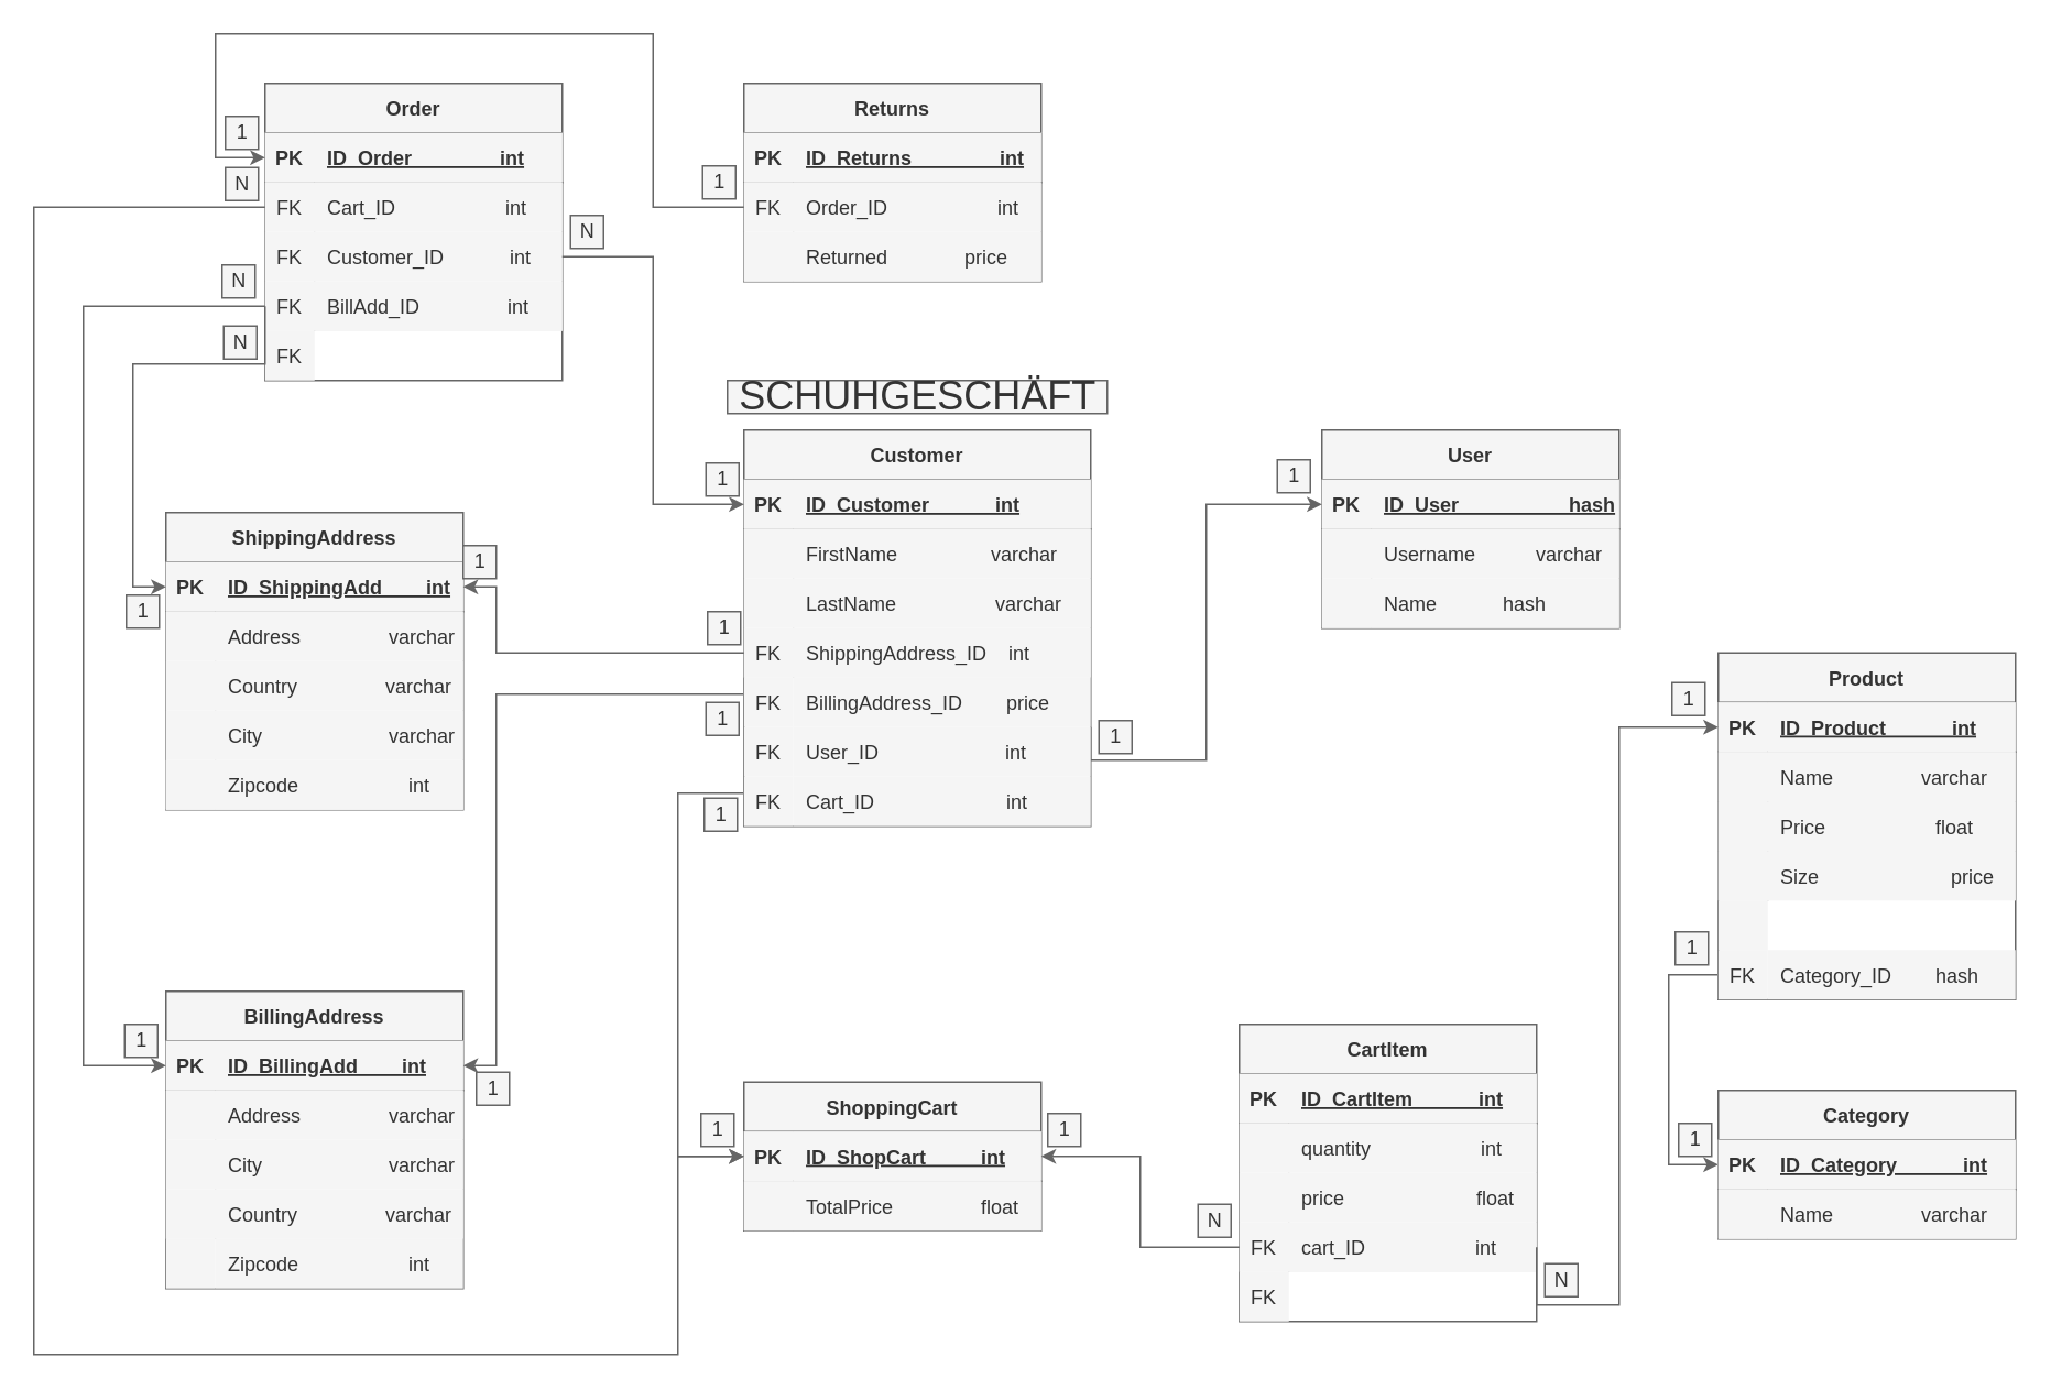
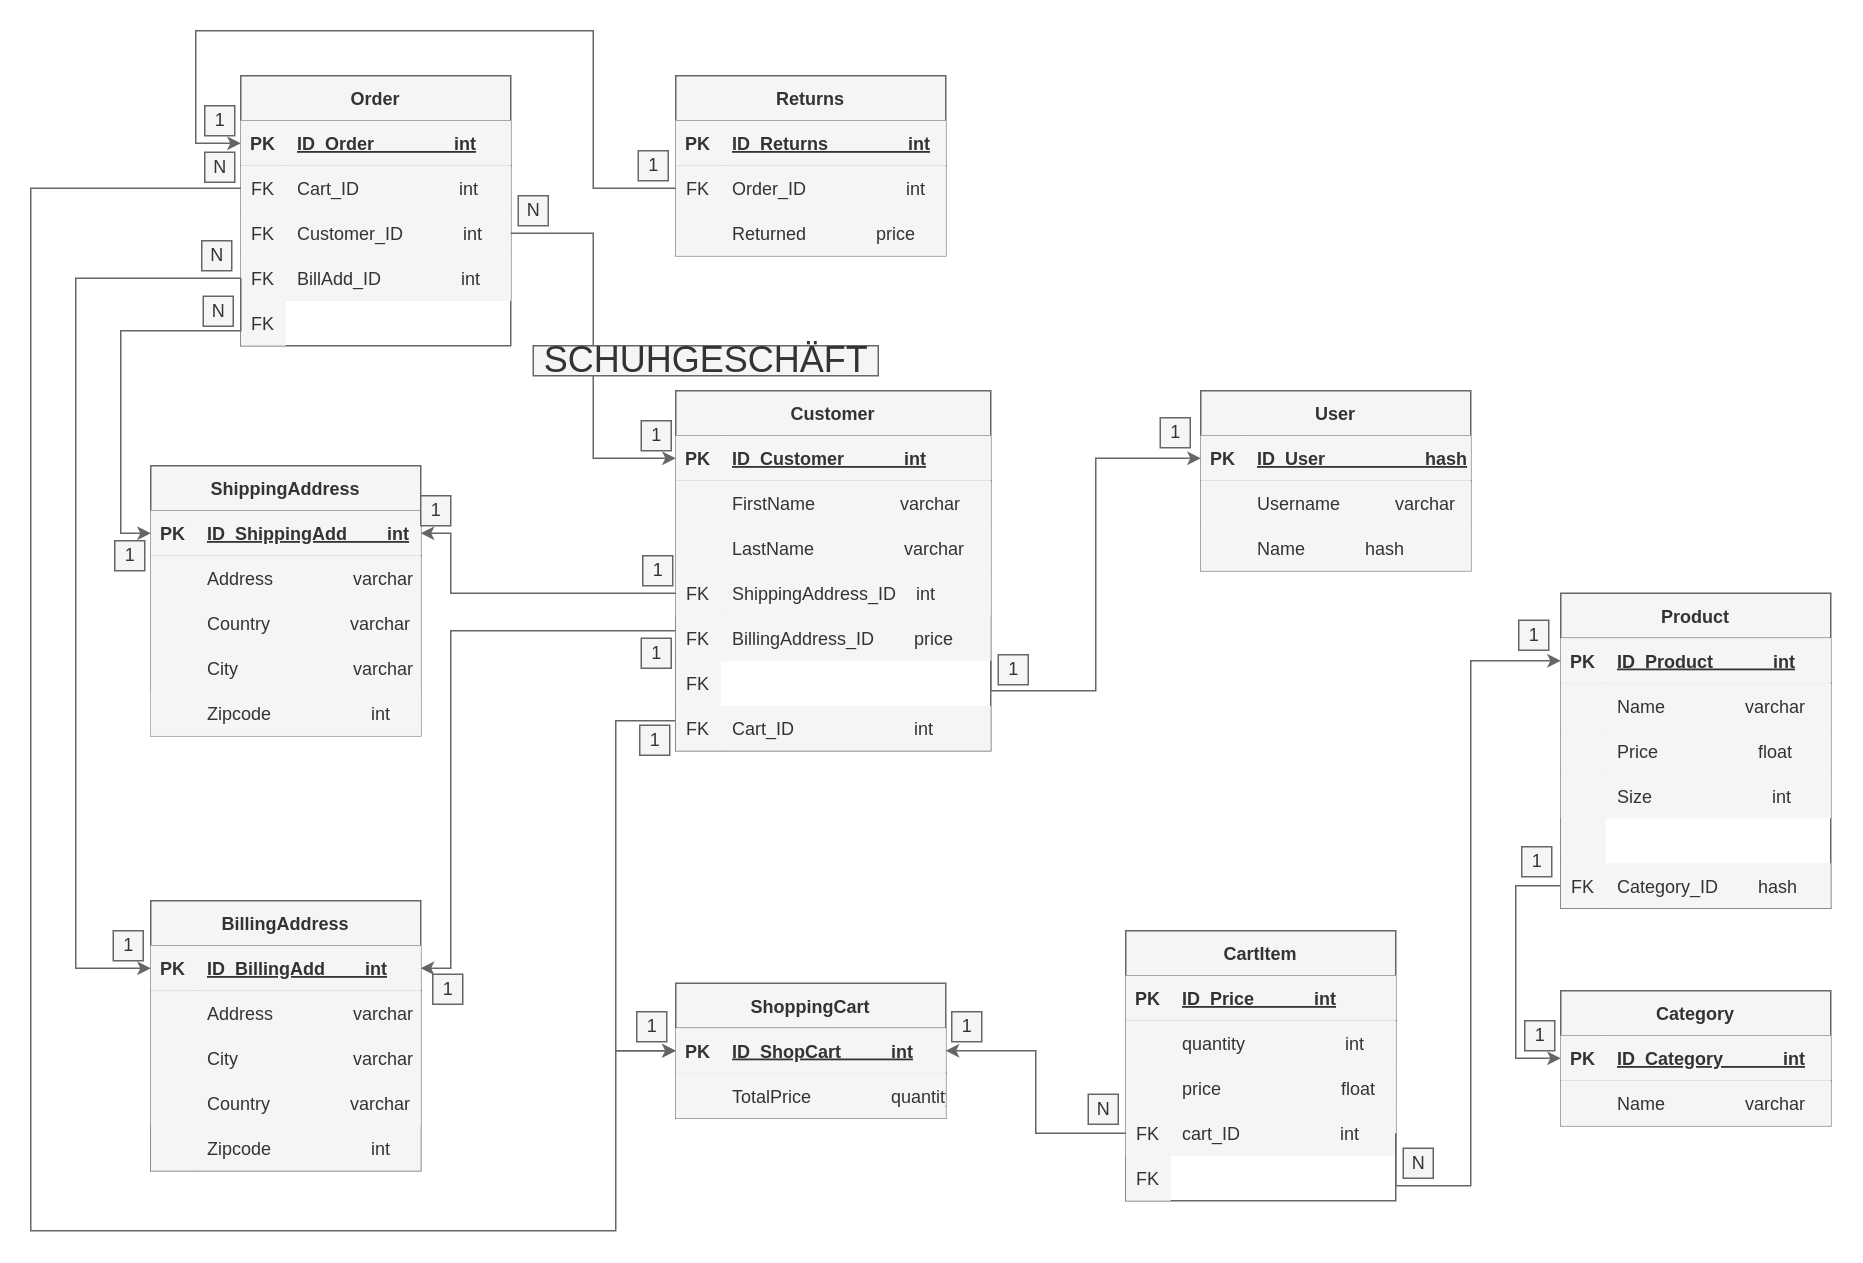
- <mxCell id="167" value="&lt;font style=&quot;font-size: 24px&quot;&gt;SCHUHGESCHÄFT&lt;/font&gt;" style="text;html=1;align=center;verticalAlign=middle;resizable=0;points=[];autosize=1;strokeColor=#666666;fillColor=#f5f5f5;strokeWidth=1;swimlaneLine=1;sketch=0;shadow=0;fontColor=#333333;" vertex="1" parent="1"><mxGeometry x="440" y="230" width="230" height="20" as="geometry" /></mxCell>
+ <mxCell id="167" value="&lt;font style=&quot;font-size: 24px&quot;&gt;SCHUHGESCHÄFT&lt;/font&gt;" style="text;html=1;align=center;verticalAlign=middle;resizable=0;points=[];autosize=1;strokeColor=#666666;fillColor=#f5f5f5;strokeWidth=1;swimlaneLine=1;sketch=0;shadow=0;fontColor=#333333;" vertex="1" parent="1"><mxGeometry x="355" y="230" width="230" height="20" as="geometry" /></mxCell>
- <mxCell id="76" value="User_ID                       int" style="shape=partialRectangle;connectable=0;top=0;left=0;bottom=0;right=0;align=left;spacingLeft=6;overflow=hidden;strokeColor=#666666;strokeWidth=1;swimlaneLine=1;sketch=0;shadow=0;fillColor=#f5f5f5;fontColor=#333333;" vertex="1" parent="1"><mxGeometry x="480" y="440" width="180" height="30" as="geometry"><mxRectangle width="180" height="30" as="alternateBounds" /></mxGeometry></mxCell>
- <mxCell id="25" value="Size                        price" style="shape=partialRectangle;connectable=0;top=0;left=0;bottom=0;right=0;align=left;spacingLeft=6;overflow=hidden;swimlaneFillColor=none;strokeColor=#666666;strokeWidth=1;swimlaneLine=1;sketch=0;shadow=0;fillColor=#f5f5f5;fontColor=#333333;" vertex="1" parent="23"><mxGeometry x="30" width="150" height="30" as="geometry"><mxRectangle width="150" height="30" as="alternateBounds" /></mxGeometry></mxCell>
+ <mxCell id="25" value="Size                        int" style="shape=partialRectangle;connectable=0;top=0;left=0;bottom=0;right=0;align=left;spacingLeft=6;overflow=hidden;swimlaneFillColor=none;strokeColor=#666666;strokeWidth=1;swimlaneLine=1;sketch=0;shadow=0;fillColor=#f5f5f5;fontColor=#333333;" vertex="1" parent="23"><mxGeometry x="30" width="150" height="30" as="geometry"><mxRectangle width="150" height="30" as="alternateBounds" /></mxGeometry></mxCell>
- <mxCell id="46" value="ID_CartItem            int" style="shape=partialRectangle;connectable=0;top=0;left=0;bottom=0;right=0;align=left;spacingLeft=6;fontStyle=5;overflow=hidden;strokeColor=#666666;strokeWidth=1;swimlaneLine=1;sketch=0;shadow=0;fillColor=#f5f5f5;fontColor=#333333;" vertex="1" parent="44"><mxGeometry x="30" width="150" height="30" as="geometry"><mxRectangle width="150" height="30" as="alternateBounds" /></mxGeometry></mxCell>
+ <mxCell id="46" value="ID_Price            int" style="shape=partialRectangle;connectable=0;top=0;left=0;bottom=0;right=0;align=left;spacingLeft=6;fontStyle=5;overflow=hidden;strokeColor=#666666;strokeWidth=1;swimlaneLine=1;sketch=0;shadow=0;fillColor=#f5f5f5;fontColor=#333333;" vertex="1" parent="44"><mxGeometry x="30" width="150" height="30" as="geometry"><mxRectangle width="150" height="30" as="alternateBounds" /></mxGeometry></mxCell>
- <mxCell id="42" value="TotalPrice                float" style="shape=partialRectangle;connectable=0;top=0;left=0;bottom=0;right=0;align=left;spacingLeft=6;overflow=hidden;strokeColor=#666666;strokeWidth=1;swimlaneLine=1;sketch=0;shadow=0;fillColor=#f5f5f5;fontColor=#333333;" vertex="1" parent="40"><mxGeometry x="30" width="150" height="30" as="geometry"><mxRectangle width="150" height="30" as="alternateBounds" /></mxGeometry></mxCell>
+ <mxCell id="42" value="TotalPrice                quantity" style="shape=partialRectangle;connectable=0;top=0;left=0;bottom=0;right=0;align=left;spacingLeft=6;overflow=hidden;strokeColor=#666666;strokeWidth=1;swimlaneLine=1;sketch=0;shadow=0;fillColor=#f5f5f5;fontColor=#333333;" vertex="1" parent="40"><mxGeometry x="30" width="150" height="30" as="geometry"><mxRectangle width="150" height="30" as="alternateBounds" /></mxGeometry></mxCell>
